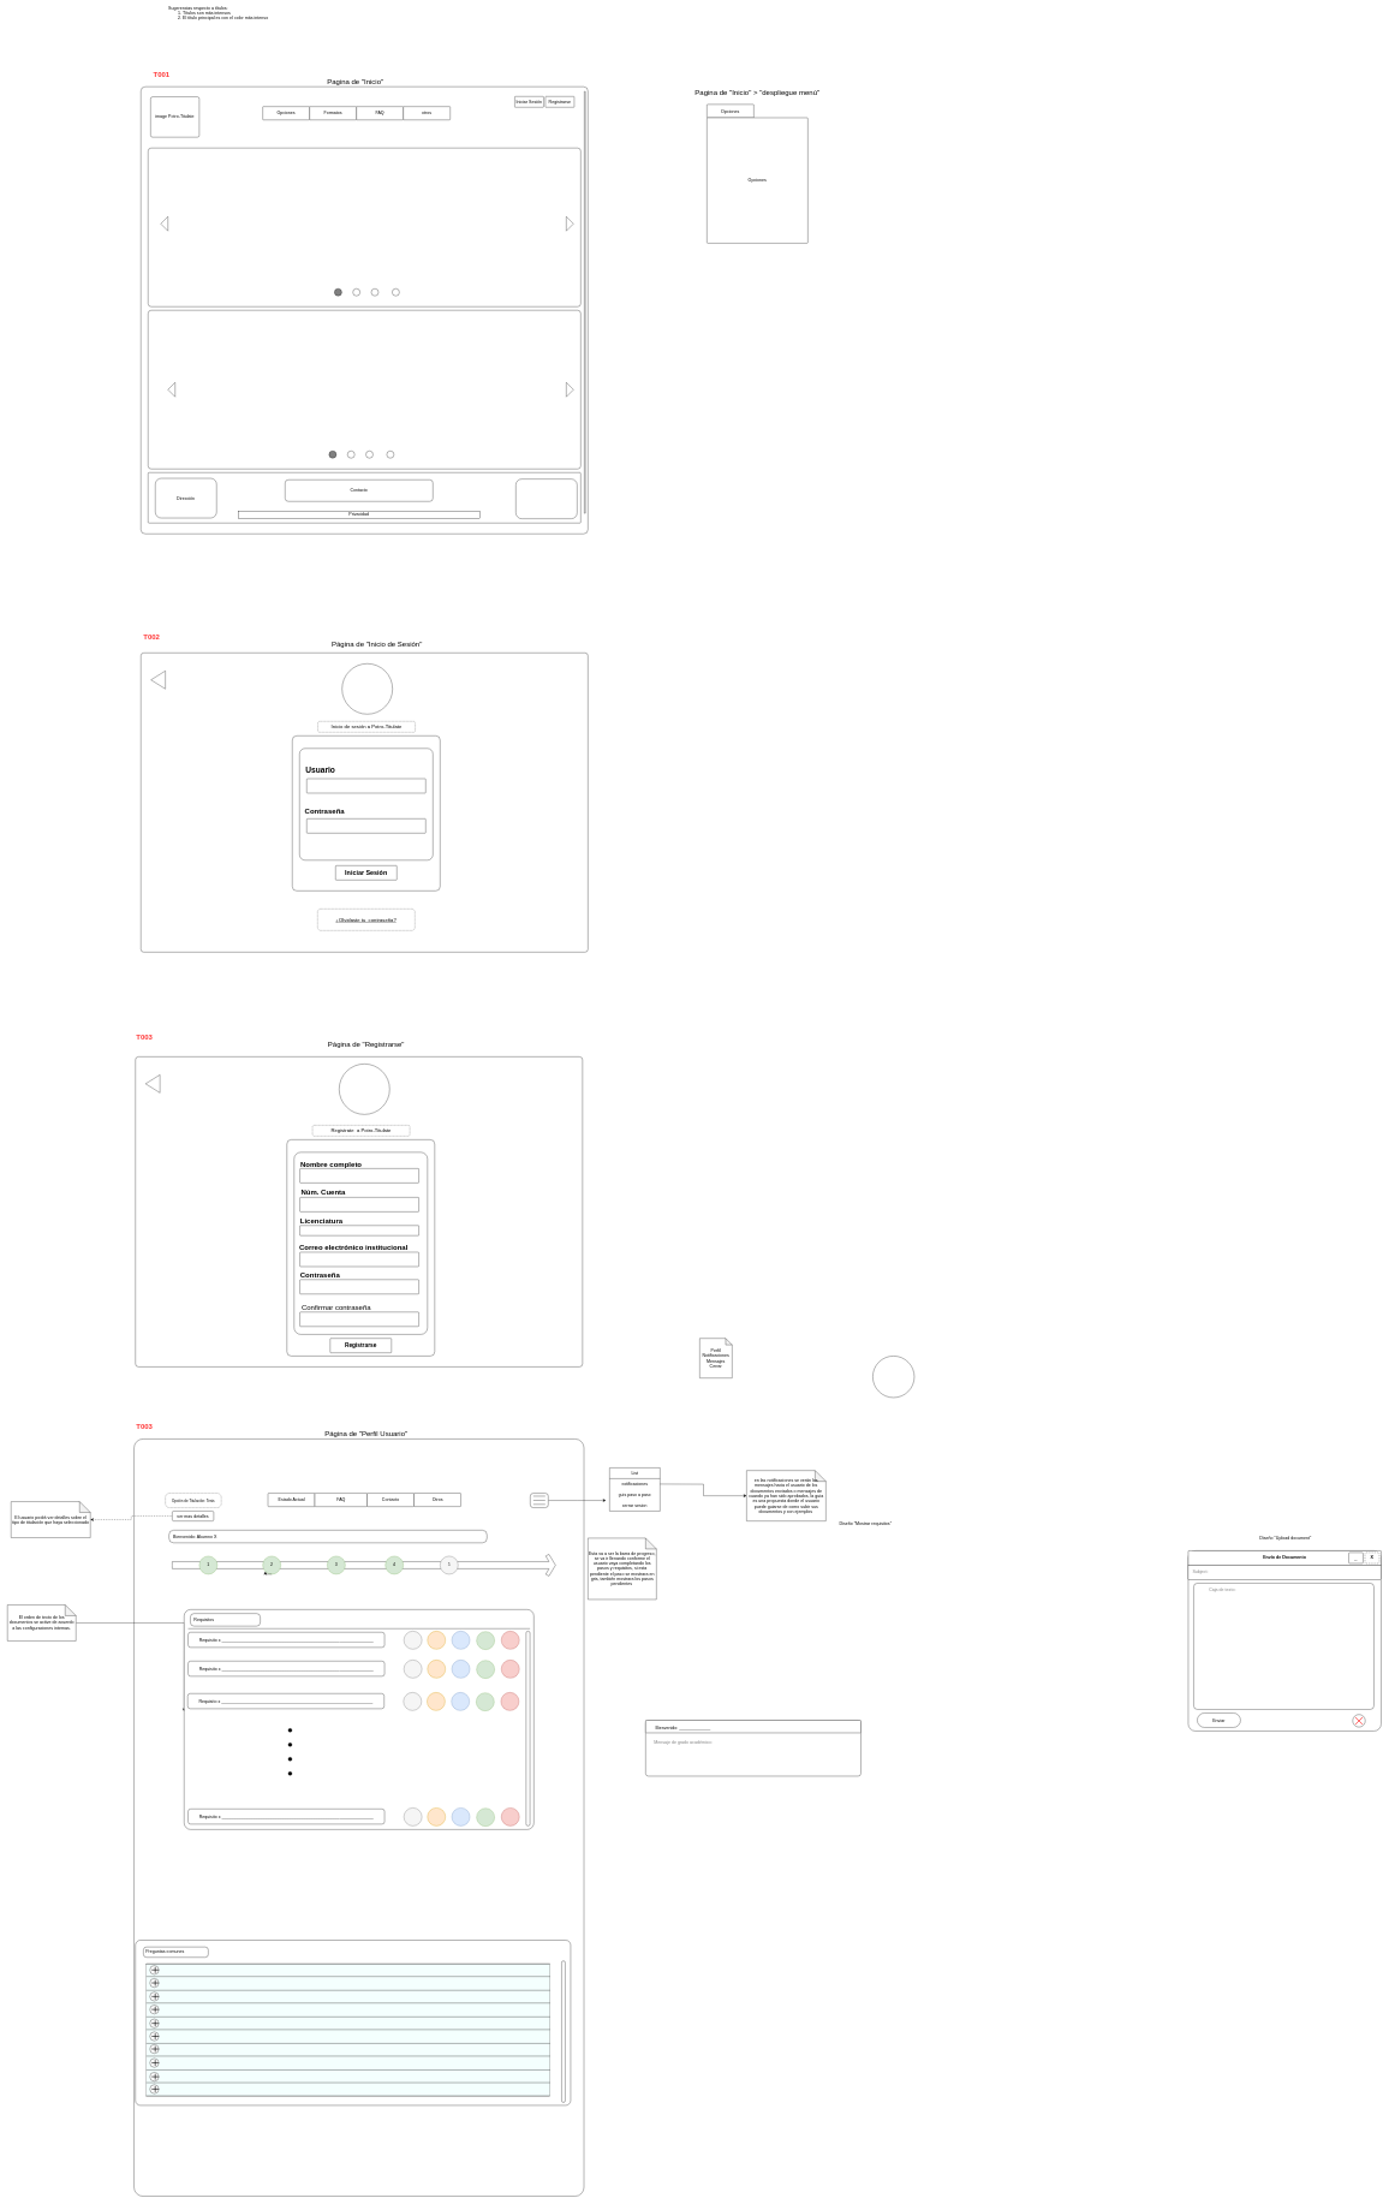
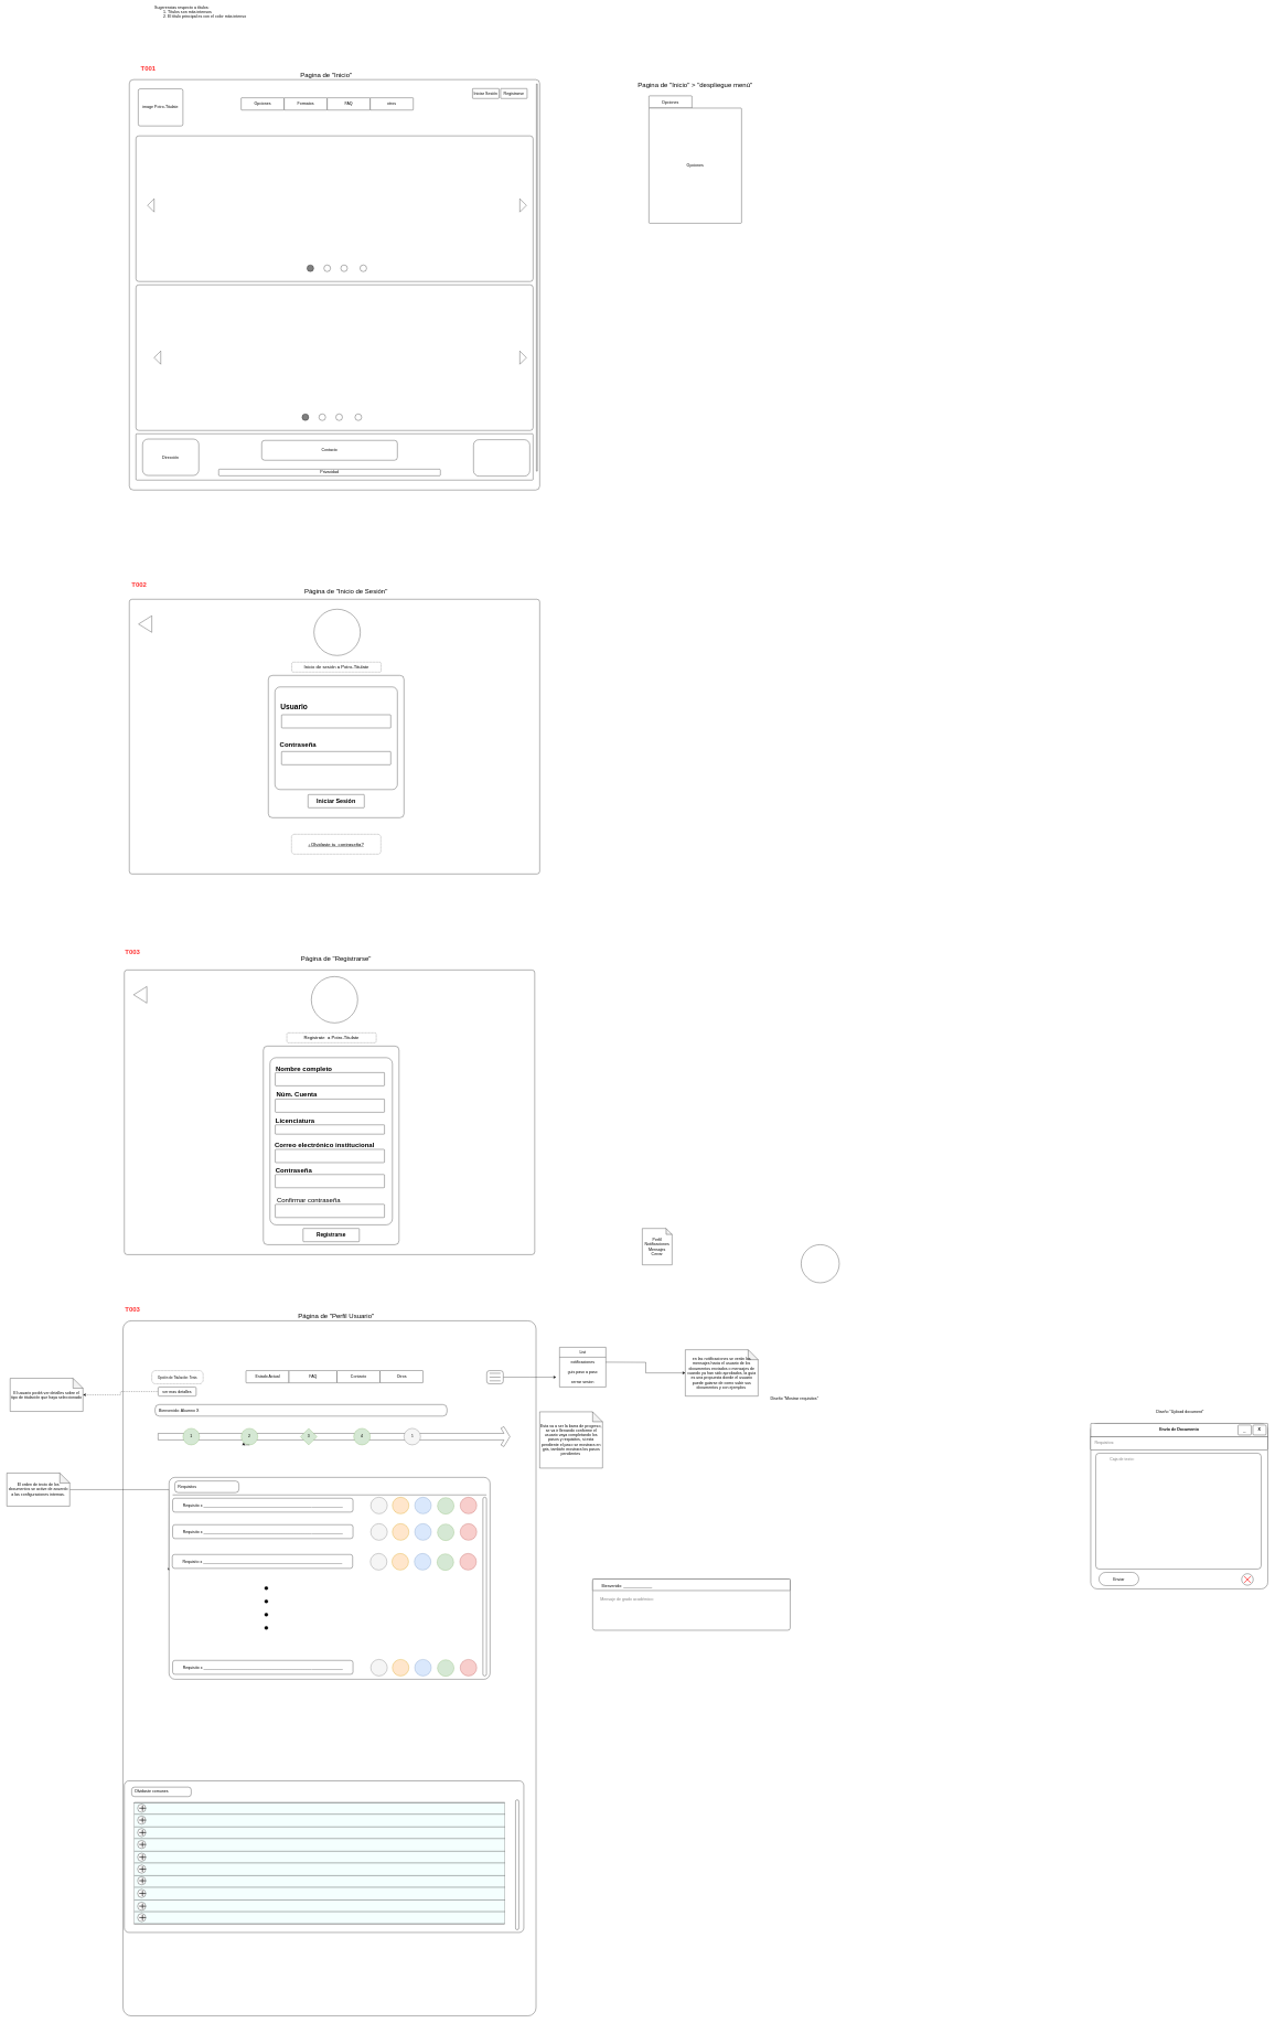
- <mxCell id="23" value="Privacidad" style="whiteSpace=wrap;html=1;rounded=0;" parent="1" vertex="1"><mxGeometry x="660" y="1417" width="670" height="20" as="geometry" /></mxCell>
+ <mxCell id="23" value="Privacidad" style="rounded=1;whiteSpace=wrap;html=1;" parent="1" vertex="1"><mxGeometry x="660" y="1417" width="670" height="20" as="geometry" /></mxCell>
- <mxCell id="92" value="&lt;b&gt;X&lt;/b&gt;" style="rounded=1;whiteSpace=wrap;html=1;arcSize=11;dashed=1;" parent="82" vertex="1"><mxGeometry x="490" y="5" width="40" height="30" as="geometry" /></mxCell>
+ <mxCell id="92" value="&lt;b&gt;X&lt;/b&gt;" style="rounded=1;whiteSpace=wrap;html=1;arcSize=11;" parent="82" vertex="1"><mxGeometry x="490" y="5" width="40" height="30" as="geometry" /></mxCell>
- <mxCell id="226" value="3" style="ellipse;whiteSpace=wrap;html=1;aspect=fixed;fillColor=#d5e8d4;strokeColor=#82b366;container=0;" vertex="1" parent="1"><mxGeometry x="907.002" y="4315" width="50" height="50" as="geometry" /></mxCell>
+ <mxCell id="226" value="3" style="rhombus;whiteSpace=wrap;html=1;aspect=fixed;fillColor=#d5e8d4;strokeColor=#82b366;container=0;" vertex="1" parent="1"><mxGeometry x="907.002" y="4315" width="50" height="50" as="geometry" /></mxCell>
- <mxCell id="85" value="&amp;nbsp;&amp;nbsp; &lt;font color=&quot;#808080&quot;&gt;Subject:&lt;/font&gt; " style="rounded=1;whiteSpace=wrap;html=1;arcSize=0;align=left;" parent="82" vertex="1"><mxGeometry y="40" width="535" height="40" as="geometry" /></mxCell>
+ <mxCell id="85" value="&amp;nbsp;&amp;nbsp; &lt;font color=&quot;#808080&quot;&gt;Requisitos:&lt;/font&gt; " style="rounded=1;whiteSpace=wrap;html=1;arcSize=0;align=left;" parent="82" vertex="1"><mxGeometry y="40" width="535" height="40" as="geometry" /></mxCell>
- <mxCell id="124" value="Preguntas comunes" style="text;html=1;align=center;verticalAlign=middle;whiteSpace=wrap;rounded=0;" parent="122" vertex="1"><mxGeometry y="2.045" width="120" height="24.536" as="geometry" /></mxCell>
+ <mxCell id="124" value="Olvidaste comunes" style="text;html=1;align=center;verticalAlign=middle;whiteSpace=wrap;rounded=0;" parent="122" vertex="1"><mxGeometry y="2.045" width="120" height="24.536" as="geometry" /></mxCell>
